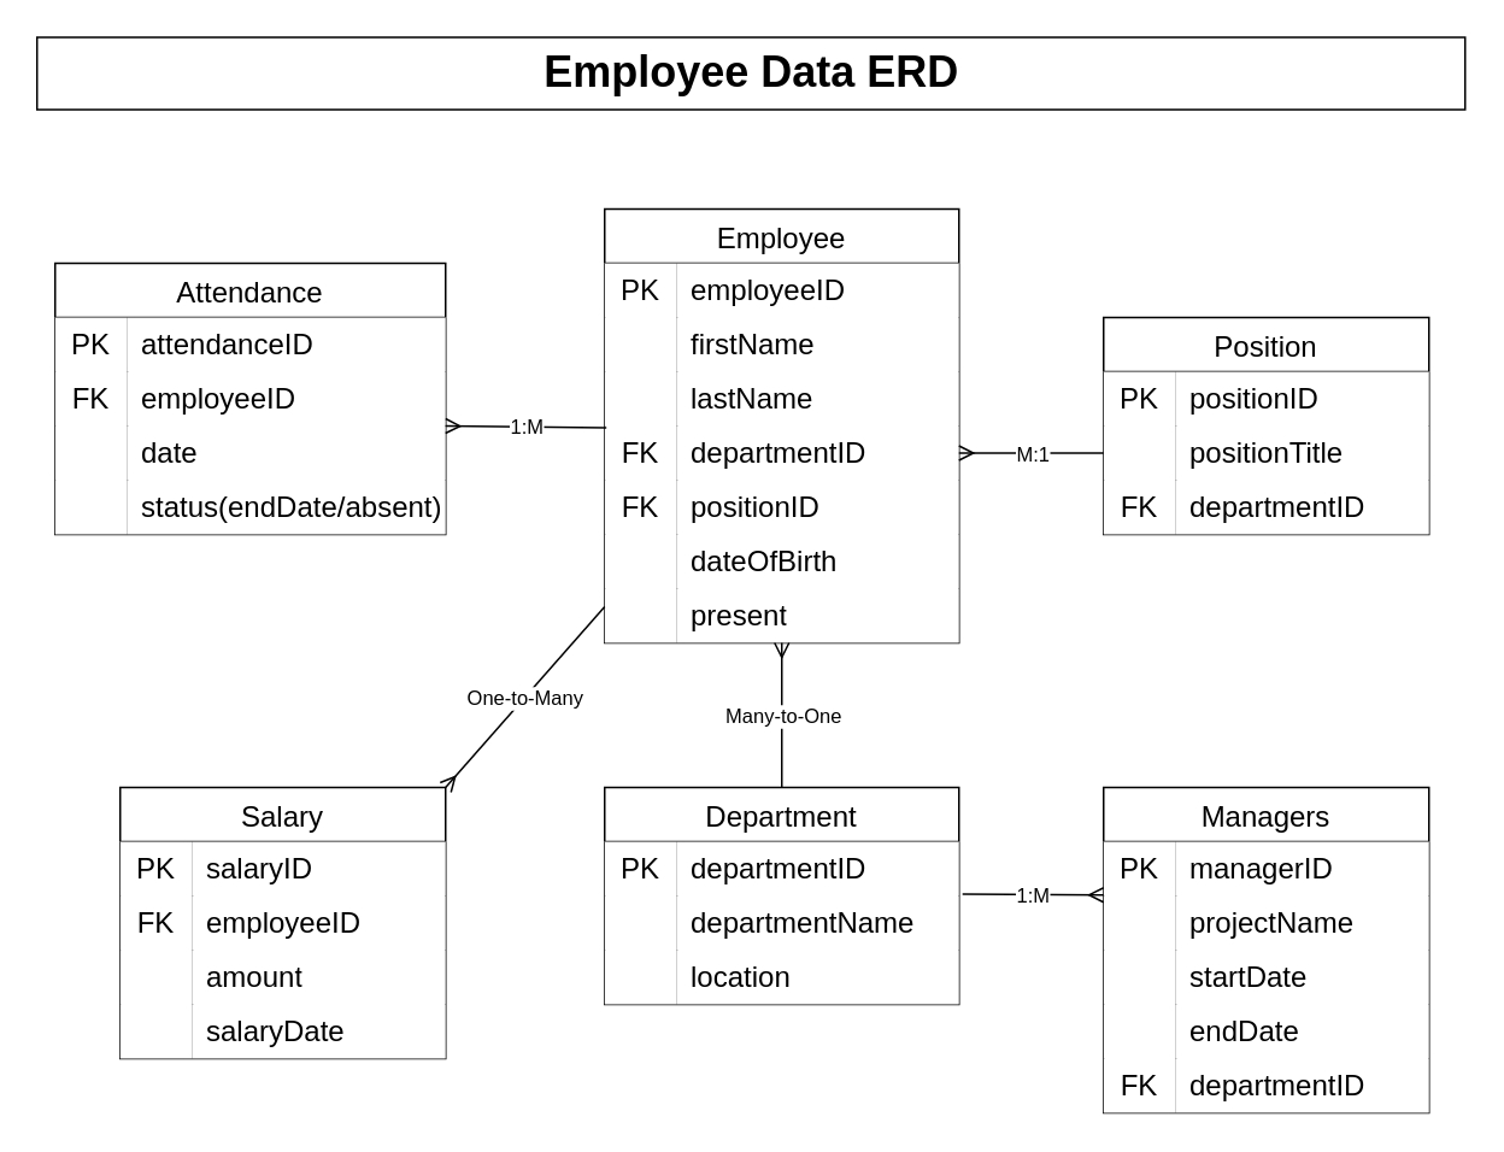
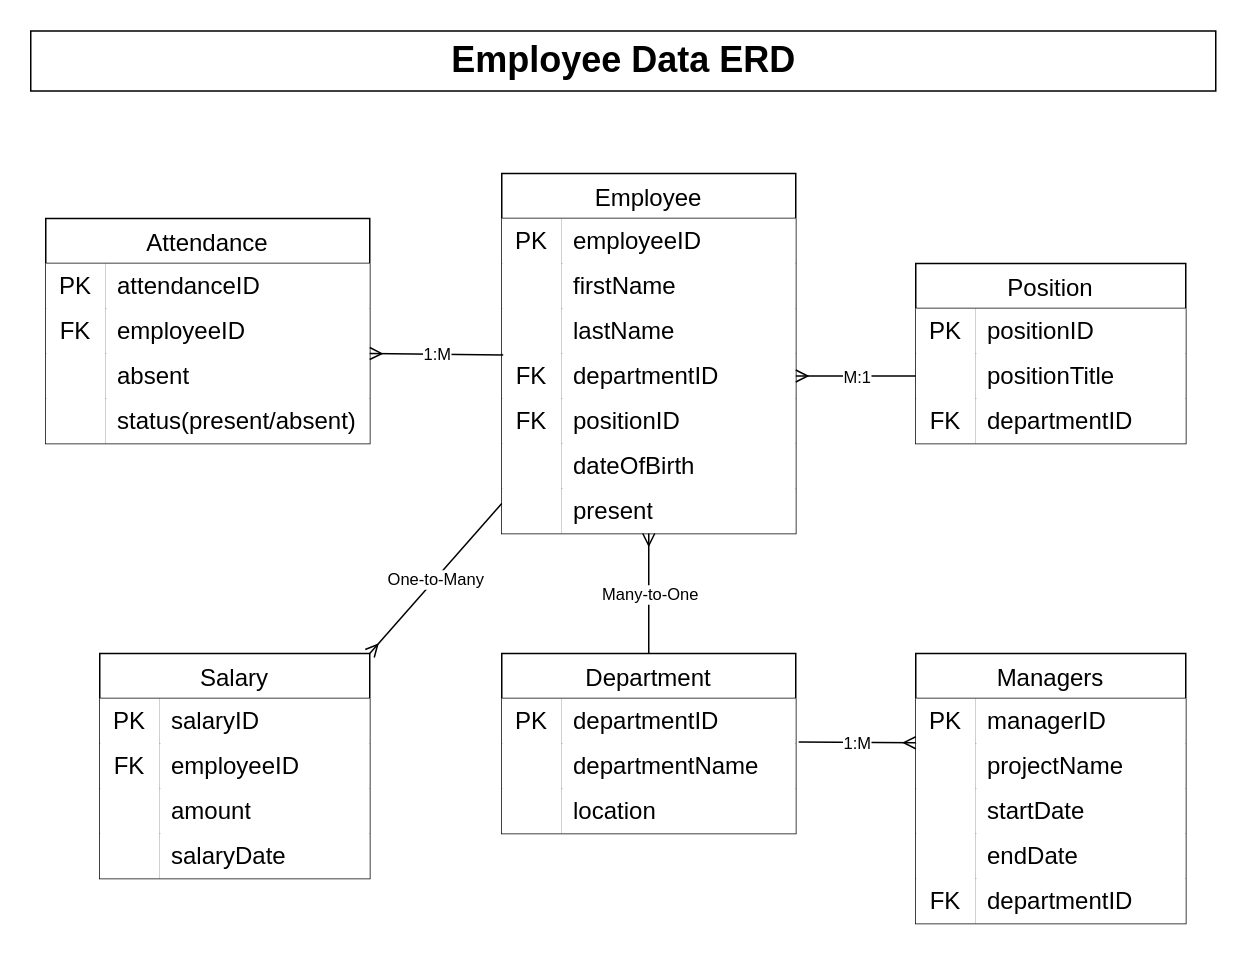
- <mxCell id="67" value="date" style="shape=partialRectangle;html=1;whiteSpace=wrap;connectable=0;fillColor=default;top=0;left=0;bottom=0;right=0;align=left;spacingLeft=6;overflow=hidden;strokeColor=inherit;fontSize=16;labelBackgroundColor=default;" vertex="1" parent="65"><mxGeometry x="40" width="176" height="30" as="geometry"><mxRectangle width="176" height="30" as="alternateBounds" /></mxGeometry></mxCell>
+ <mxCell id="67" value="absent" style="shape=partialRectangle;html=1;whiteSpace=wrap;connectable=0;fillColor=default;top=0;left=0;bottom=0;right=0;align=left;spacingLeft=6;overflow=hidden;strokeColor=inherit;fontSize=16;labelBackgroundColor=default;" vertex="1" parent="65"><mxGeometry x="40" width="176" height="30" as="geometry"><mxRectangle width="176" height="30" as="alternateBounds" /></mxGeometry></mxCell>
- <mxCell id="70" value="status(endDate/absent)" style="shape=partialRectangle;html=1;whiteSpace=wrap;connectable=0;fillColor=default;top=0;left=0;bottom=0;right=0;align=left;spacingLeft=6;overflow=hidden;strokeColor=inherit;fontSize=16;labelBackgroundColor=default;" vertex="1" parent="68"><mxGeometry x="40" width="176" height="30" as="geometry"><mxRectangle width="176" height="30" as="alternateBounds" /></mxGeometry></mxCell>
+ <mxCell id="70" value="status(present/absent)" style="shape=partialRectangle;html=1;whiteSpace=wrap;connectable=0;fillColor=default;top=0;left=0;bottom=0;right=0;align=left;spacingLeft=6;overflow=hidden;strokeColor=inherit;fontSize=16;labelBackgroundColor=default;" vertex="1" parent="68"><mxGeometry x="40" width="176" height="30" as="geometry"><mxRectangle width="176" height="30" as="alternateBounds" /></mxGeometry></mxCell>
